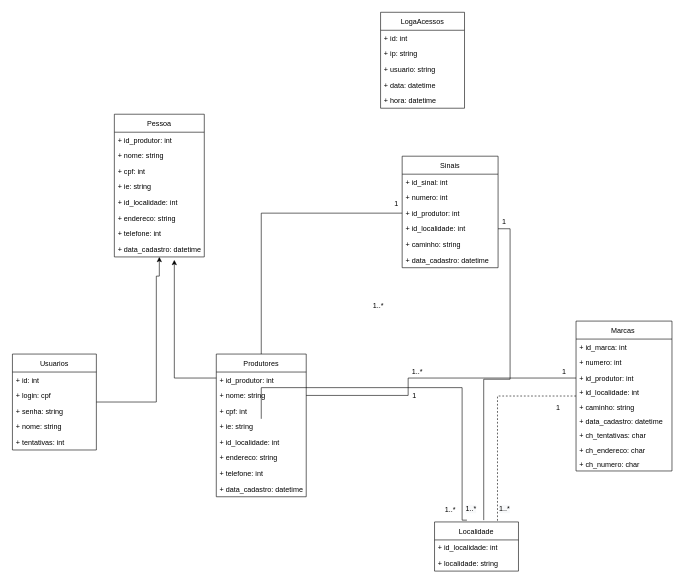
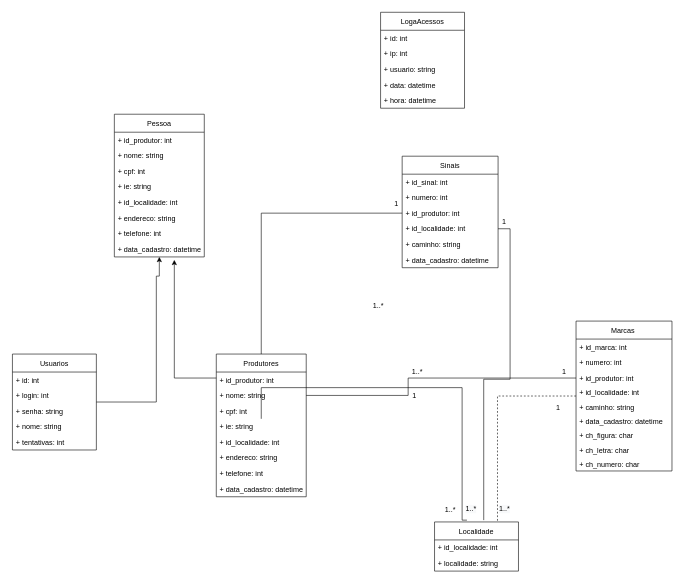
- <mxCell id="56" value="+ ip: string" style="text;strokeColor=none;fillColor=none;align=left;verticalAlign=top;spacingLeft=4;spacingRight=4;overflow=hidden;rotatable=0;points=[[0,0.5],[1,0.5]];portConstraint=eastwest;" parent="54" vertex="1"><mxGeometry y="56" width="140" height="26" as="geometry" /></mxCell>
+ <mxCell id="56" value="+ ip: int" style="text;strokeColor=none;fillColor=none;align=left;verticalAlign=top;spacingLeft=4;spacingRight=4;overflow=hidden;rotatable=0;points=[[0,0.5],[1,0.5]];portConstraint=eastwest;" parent="54" vertex="1"><mxGeometry y="56" width="140" height="26" as="geometry" /></mxCell>
- <mxCell id="34" value="+ login: cpf" style="text;strokeColor=none;fillColor=none;align=left;verticalAlign=top;spacingLeft=4;spacingRight=4;overflow=hidden;rotatable=0;points=[[0,0.5],[1,0.5]];portConstraint=eastwest;" parent="32" vertex="1"><mxGeometry y="56" width="140" height="26" as="geometry" /></mxCell>
+ <mxCell id="34" value="+ login: int" style="text;strokeColor=none;fillColor=none;align=left;verticalAlign=top;spacingLeft=4;spacingRight=4;overflow=hidden;rotatable=0;points=[[0,0.5],[1,0.5]];portConstraint=eastwest;" parent="32" vertex="1"><mxGeometry y="56" width="140" height="26" as="geometry" /></mxCell>
- <mxCell id="18" value="+ ch_tentativas: char&#10;" style="text;strokeColor=none;fillColor=none;align=left;verticalAlign=top;spacingLeft=4;spacingRight=4;overflow=hidden;rotatable=0;points=[[0,0.5],[1,0.5]];portConstraint=eastwest;" parent="11" vertex="1"><mxGeometry y="178" width="160" height="24" as="geometry" /></mxCell>
+ <mxCell id="18" value="+ ch_figura: char&#10;" style="text;strokeColor=none;fillColor=none;align=left;verticalAlign=top;spacingLeft=4;spacingRight=4;overflow=hidden;rotatable=0;points=[[0,0.5],[1,0.5]];portConstraint=eastwest;" parent="11" vertex="1"><mxGeometry y="178" width="160" height="24" as="geometry" /></mxCell>
- <mxCell id="19" value="+ ch_endereco: char&#10;" style="text;strokeColor=none;fillColor=none;align=left;verticalAlign=top;spacingLeft=4;spacingRight=4;overflow=hidden;rotatable=0;points=[[0,0.5],[1,0.5]];portConstraint=eastwest;" parent="11" vertex="1"><mxGeometry y="202" width="160" height="24" as="geometry" /></mxCell>
+ <mxCell id="19" value="+ ch_letra: char&#10;" style="text;strokeColor=none;fillColor=none;align=left;verticalAlign=top;spacingLeft=4;spacingRight=4;overflow=hidden;rotatable=0;points=[[0,0.5],[1,0.5]];portConstraint=eastwest;" parent="11" vertex="1"><mxGeometry y="202" width="160" height="24" as="geometry" /></mxCell>
